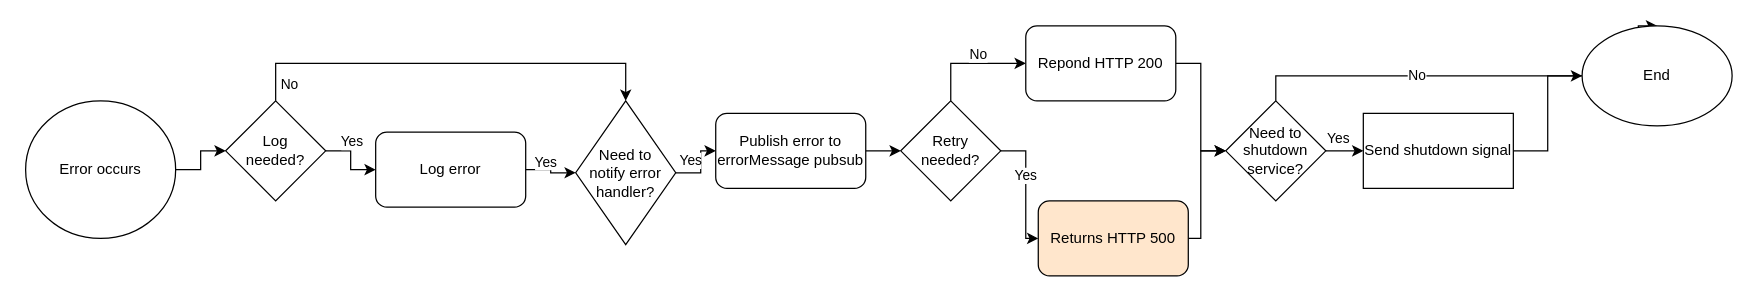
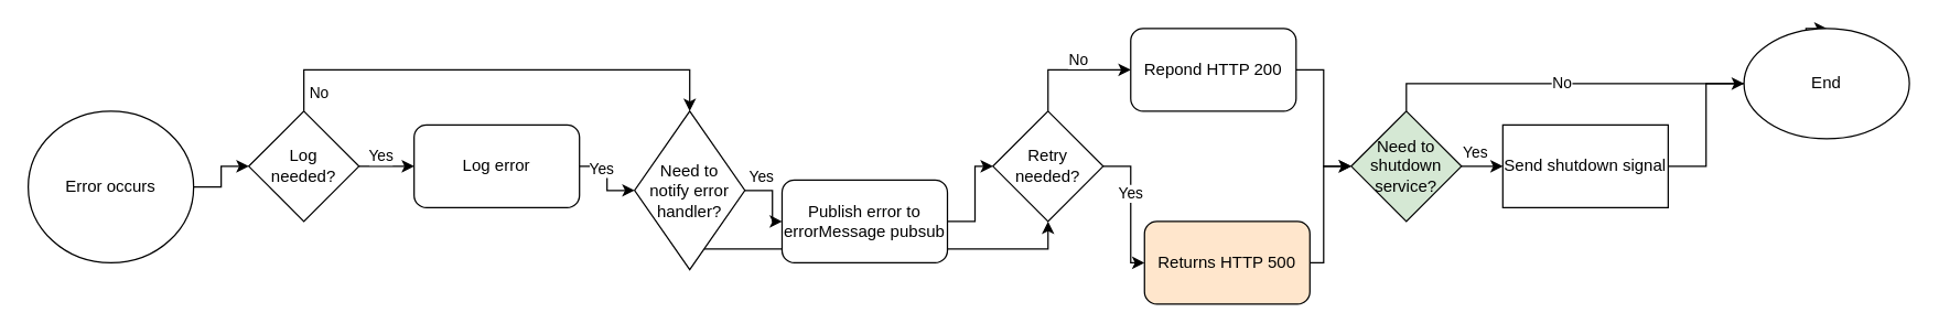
- <mxCell id="17" value="Publish error to errorMessage pubsub" style="rounded=1;whiteSpace=wrap;html=1;" vertex="1" parent="1"><mxGeometry x="572" y="90" width="120" height="60" as="geometry" /></mxCell>
+ <mxCell id="17" value="Publish error to errorMessage pubsub" style="rounded=1;whiteSpace=wrap;html=1;" vertex="1" parent="1"><mxGeometry x="567" y="130" width="120" height="60" as="geometry" /></mxCell>
- <mxCell id="28" value="Need to shutdown service?" style="rhombus;whiteSpace=wrap;html=1;" vertex="1" parent="1"><mxGeometry x="980" y="80" width="80" height="80" as="geometry" /></mxCell>
+ <mxCell id="28" value="Need to shutdown service?" style="rhombus;whiteSpace=wrap;html=1;fillColor=#d5e8d4;" vertex="1" parent="1"><mxGeometry x="980" y="80" width="80" height="80" as="geometry" /></mxCell>
- <mxCell id="11" value="Log error" style="rounded=1;whiteSpace=wrap;html=1;" vertex="1" parent="1"><mxGeometry x="300" y="105" width="120" height="60" as="geometry" /></mxCell>
+ <mxCell id="11" value="Log error" style="rounded=1;whiteSpace=wrap;html=1;" vertex="1" parent="1"><mxGeometry x="300" y="90" width="120" height="60" as="geometry" /></mxCell>
+ <mxCell id="14" style="edgeStyle=orthogonalEdgeStyle;rounded=0;orthogonalLoop=1;jettySize=auto;html=1;entryX=0.5;entryY=1;entryDx=0;entryDy=0;" edge="1" parent="1" source="15" target="22"><mxGeometry relative="1" as="geometry"><Array as="points"><mxPoint x="500" y="180" /><mxPoint x="760" y="180" /></Array></mxGeometry></mxCell>
